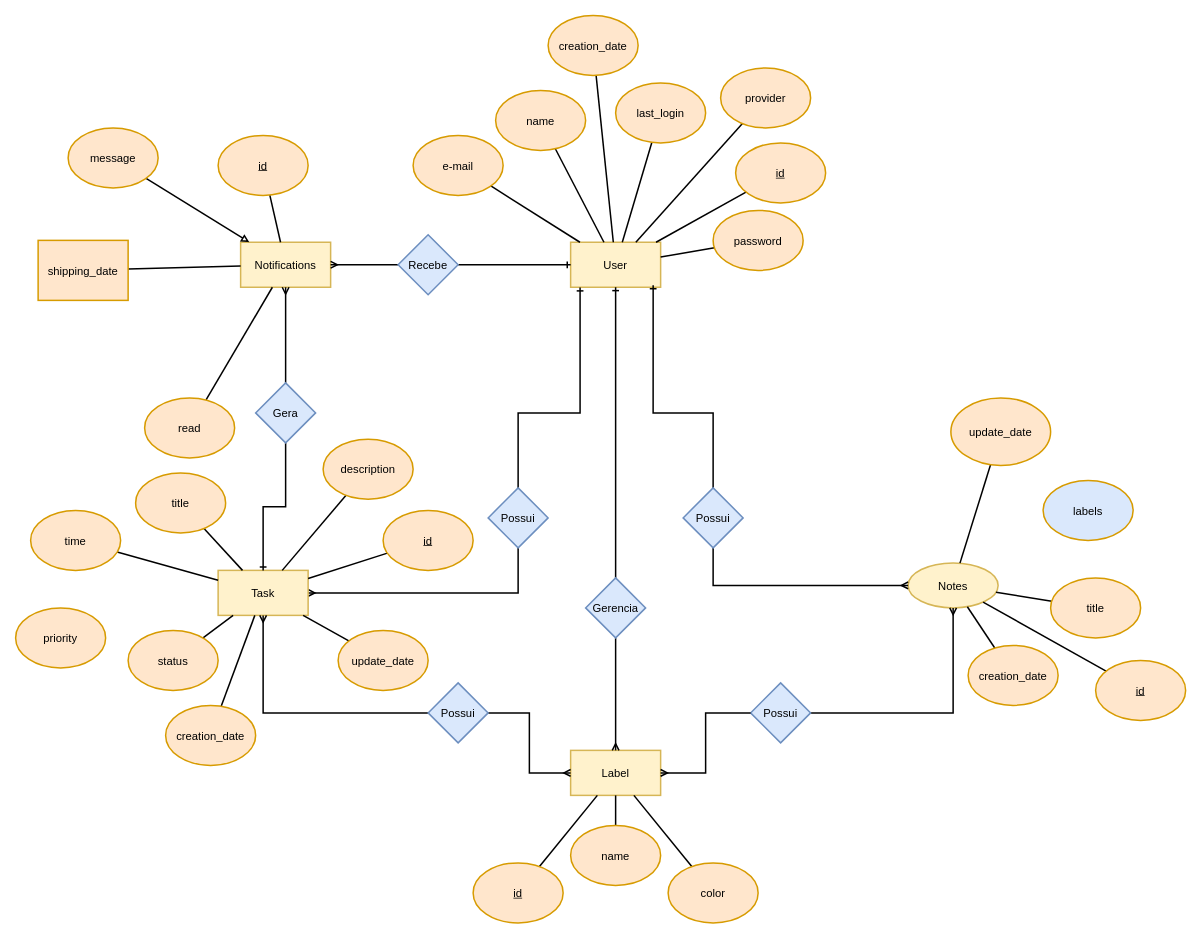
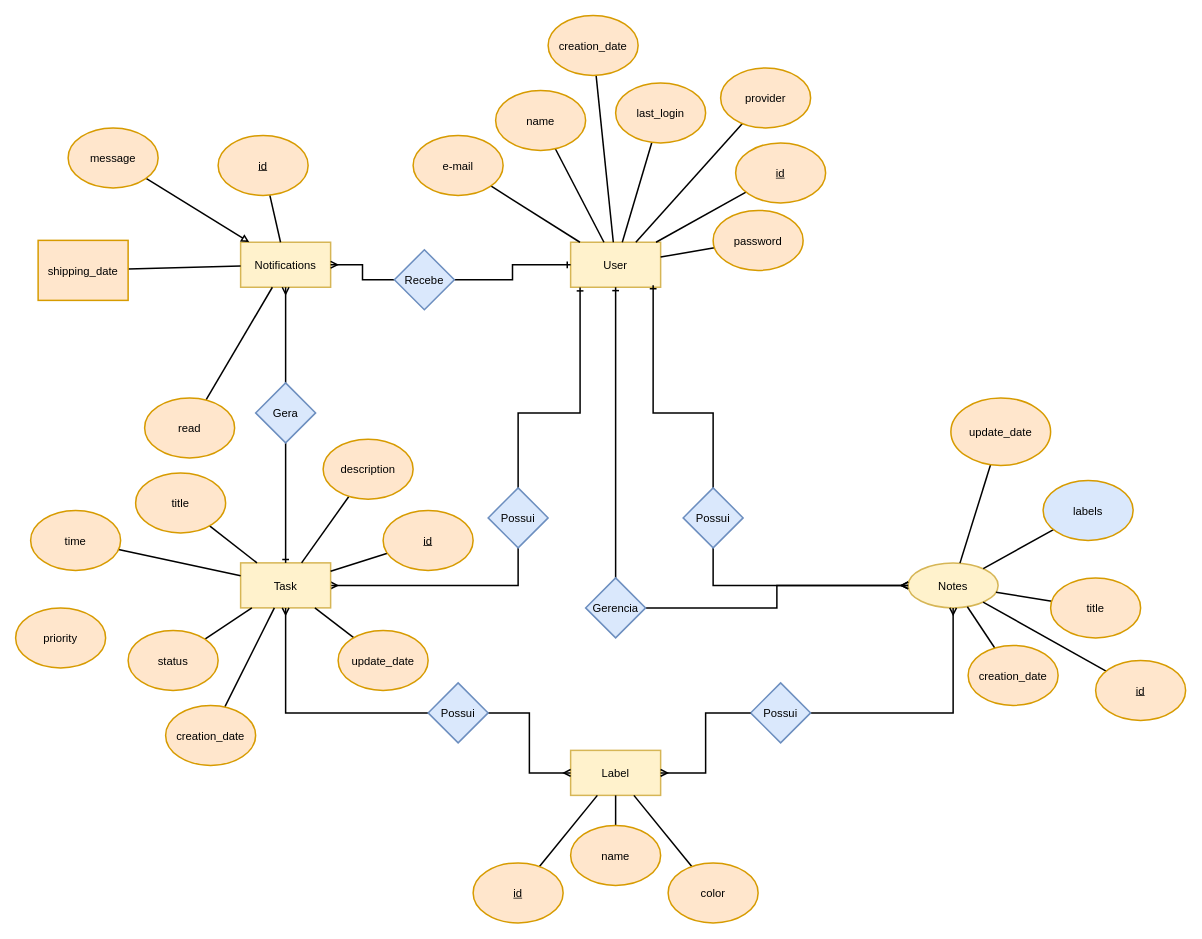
- <mxCell id="77" value="Recebe" style="rhombus;whiteSpace=wrap;html=1;fontSize=15;strokeWidth=2;fillColor=#dae8fc;strokeColor=#6c8ebf;" vertex="1" parent="1"><mxGeometry x="530" y="312.5" width="80" height="80" as="geometry" /></mxCell>
+ <mxCell id="77" value="Recebe" style="rhombus;whiteSpace=wrap;html=1;fontSize=15;strokeWidth=2;fillColor=#dae8fc;strokeColor=#6c8ebf;" vertex="1" parent="1"><mxGeometry x="525" y="332.5" width="80" height="80" as="geometry" /></mxCell>
+ <mxCell id="26" style="rounded=0;orthogonalLoop=1;jettySize=auto;html=1;endArrow=none;endFill=0;fontSize=15;strokeWidth=2;" edge="1" parent="1" source="27" target="4"><mxGeometry relative="1" as="geometry" /></mxCell>
- <mxCell id="6" value="Task" style="rounded=0;whiteSpace=wrap;html=1;fontSize=15;strokeWidth=2;fillColor=#fff2cc;strokeColor=#d6b656;" vertex="1" parent="1"><mxGeometry x="290" y="760" width="120" height="60" as="geometry" /></mxCell>
+ <mxCell id="6" value="Task" style="rounded=0;whiteSpace=wrap;html=1;fontSize=15;strokeWidth=2;fillColor=#fff2cc;strokeColor=#d6b656;" vertex="1" parent="1"><mxGeometry x="320" y="750" width="120" height="60" as="geometry" /></mxCell>
- <mxCell id="67" style="edgeStyle=orthogonalEdgeStyle;rounded=0;orthogonalLoop=1;jettySize=auto;html=1;endArrow=ERmany;endFill=0;fontSize=15;strokeWidth=2;" edge="1" parent="1" source="68" target="7"><mxGeometry relative="1" as="geometry" /></mxCell>
+ <mxCell id="67" style="edgeStyle=orthogonalEdgeStyle;rounded=0;orthogonalLoop=1;jettySize=auto;html=1;endArrow=ERmany;endFill=0;fontSize=15;strokeWidth=2;" edge="1" parent="1" source="68" target="4"><mxGeometry relative="1" as="geometry" /></mxCell>
